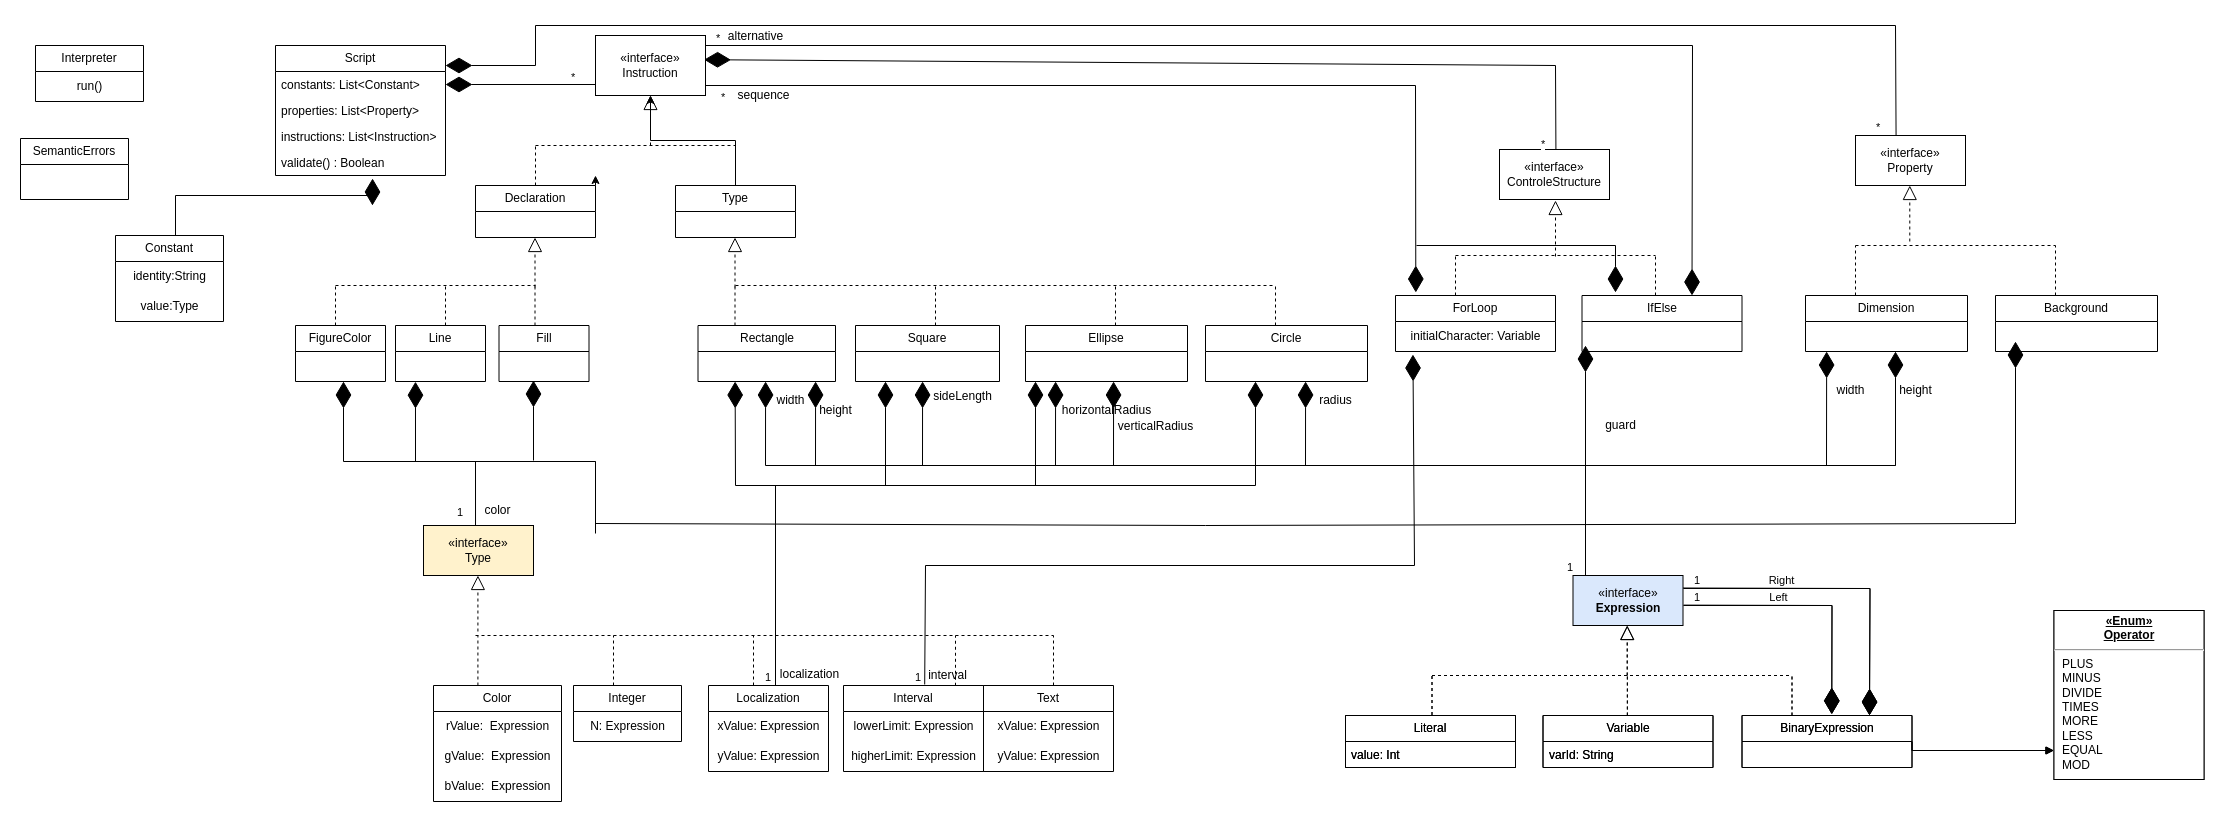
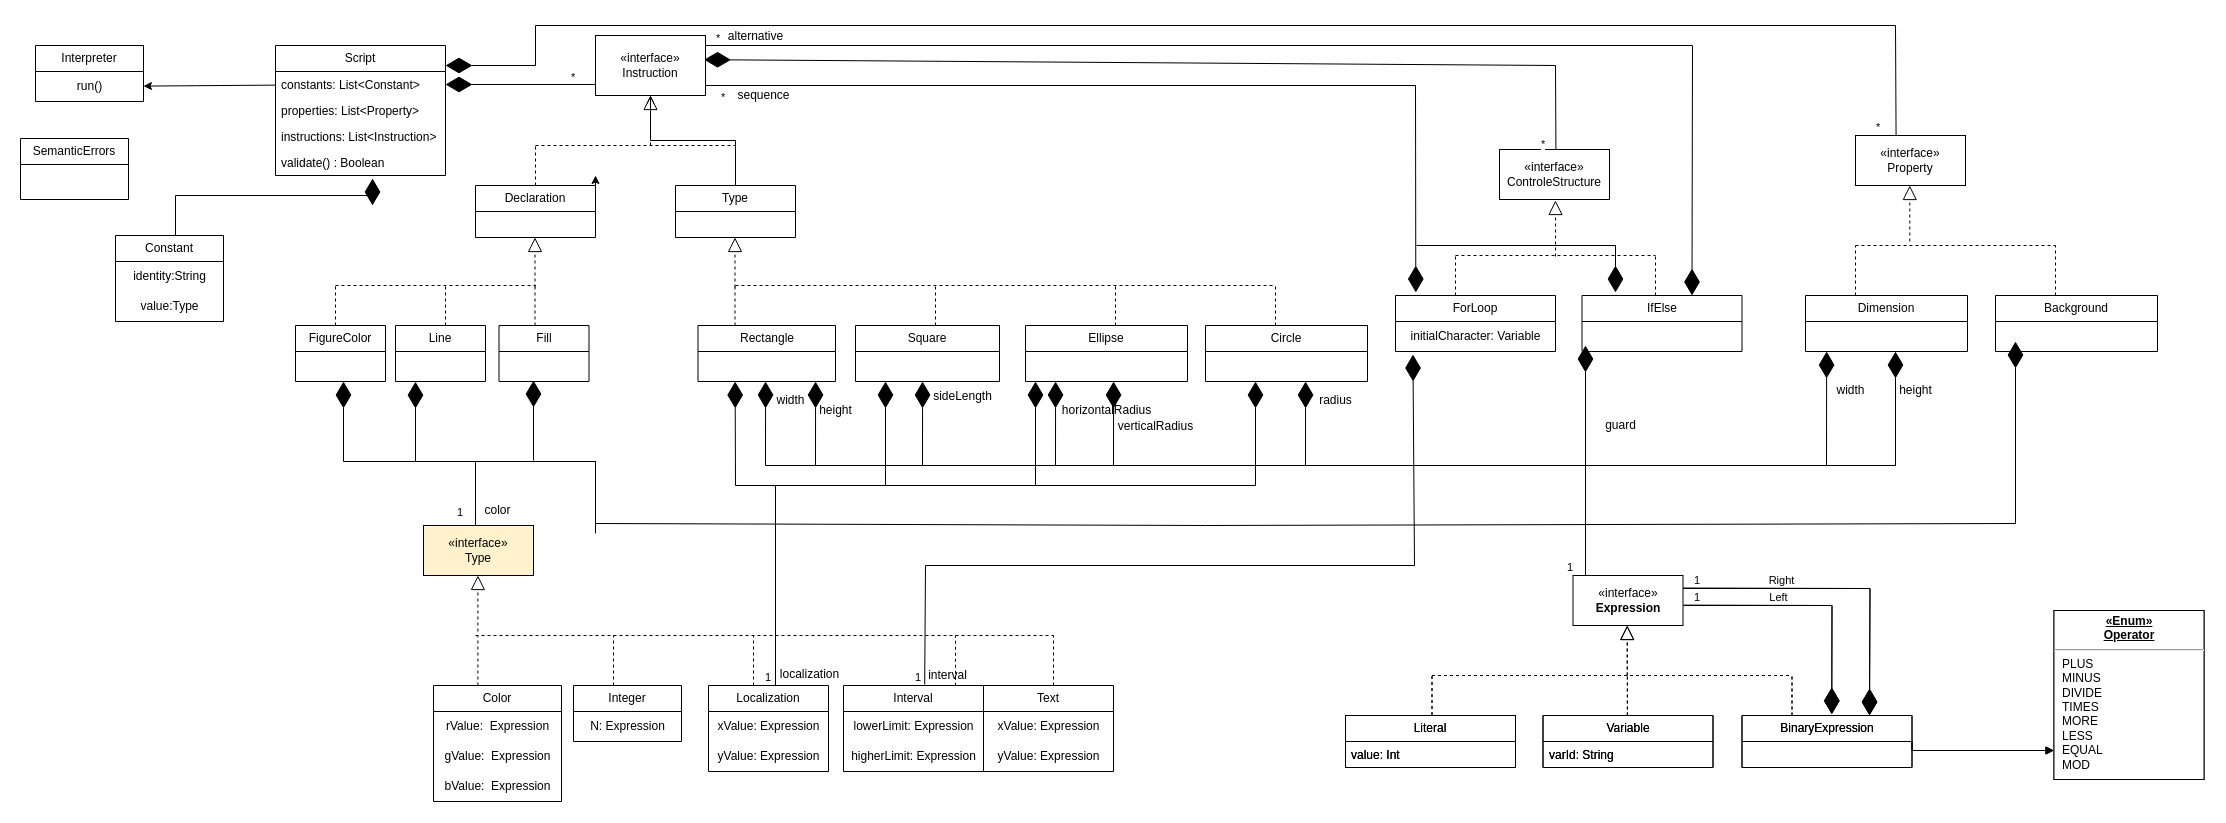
+ <mxCell id="168" value="" style="endArrow=classic;html=1;rounded=0;" parent="1" source="3" target="167" edge="1"><mxGeometry width="50" height="50" relative="1" as="geometry"><mxPoint x="205" y="114" as="sourcePoint" /><mxPoint x="255" y="64" as="targetPoint" /></mxGeometry></mxCell>
- <mxCell id="15" value="" style="edgeStyle=orthogonalEdgeStyle;rounded=0;orthogonalLoop=1;jettySize=auto;html=1;" parent="1" source="16" target="7" edge="1"><mxGeometry relative="1" as="geometry" /></mxCell>
+ <mxCell id="15" value="" style="edgeStyle=orthogonalEdgeStyle;rounded=0;orthogonalLoop=1;jettySize=auto;html=1;endArrow=open;" parent="1" source="16" target="7" edge="1"><mxGeometry relative="1" as="geometry" /></mxCell>
- <mxCell id="52" value="«interface»&lt;br&gt;&lt;b&gt;Expression&lt;/b&gt;" style="html=1;whiteSpace=wrap;fillColor=#dae8fc;" parent="1" vertex="1"><mxGeometry x="1572.5" y="574" width="110" height="50" as="geometry" /></mxCell>
+ <mxCell id="52" value="«interface»&lt;br&gt;&lt;b&gt;Expression&lt;/b&gt;" style="html=1;whiteSpace=wrap;" parent="1" vertex="1"><mxGeometry x="1572.5" y="574" width="110" height="50" as="geometry" /></mxCell>
